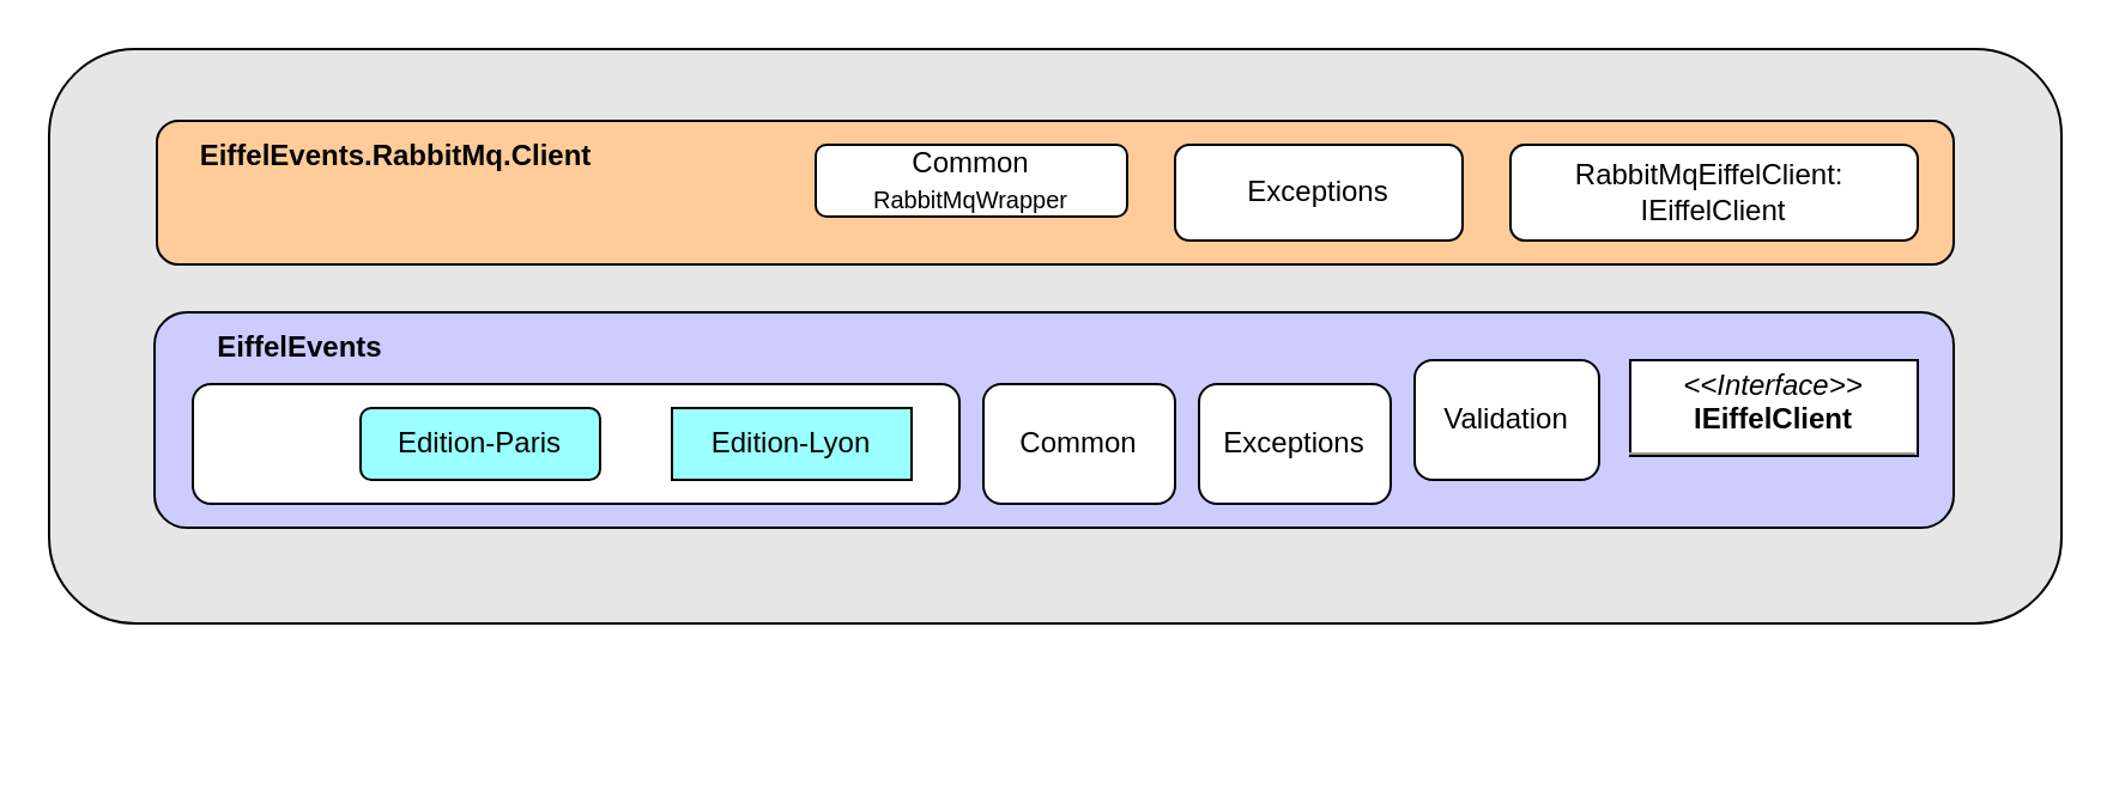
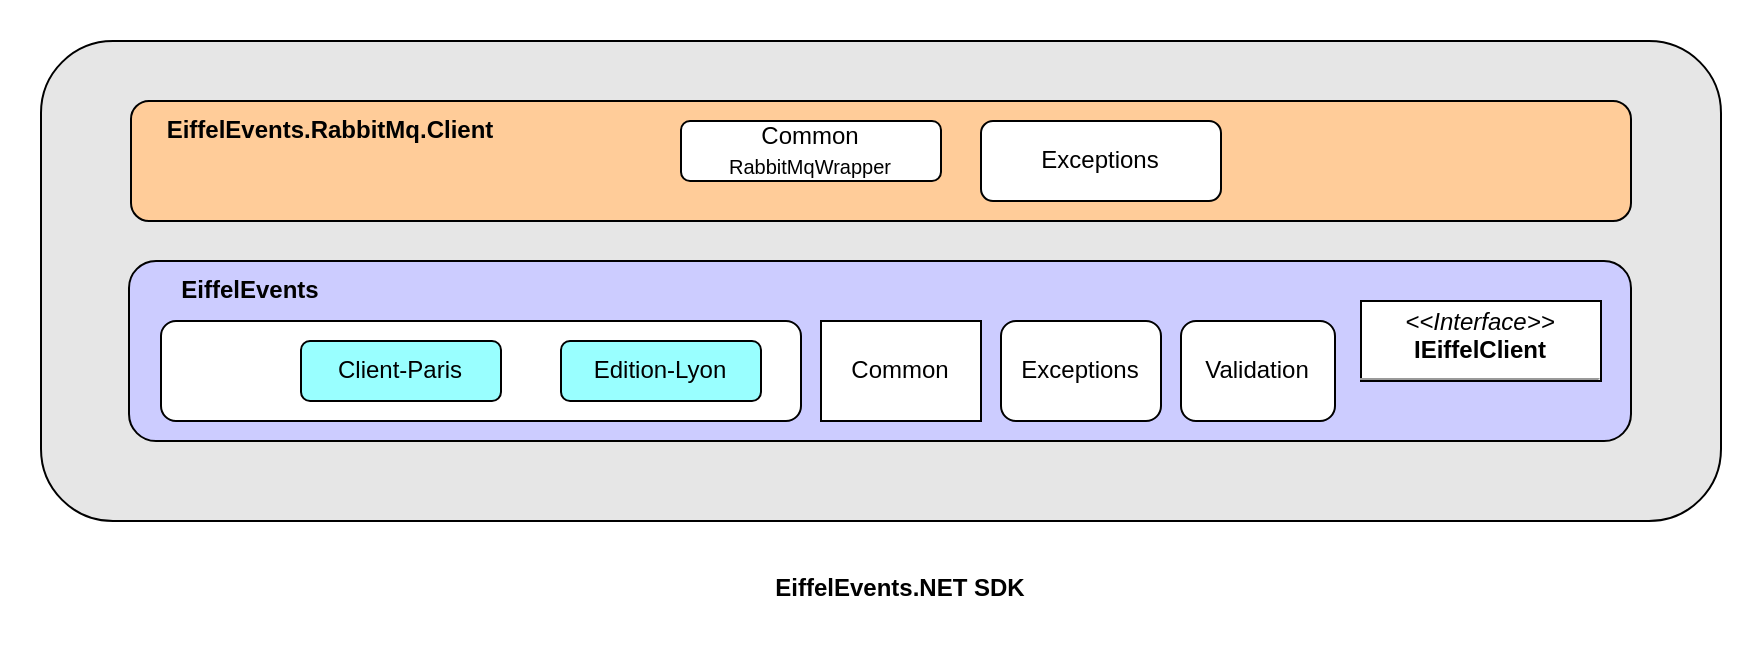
- <mxCell id="12" value="RabbitMqEiffelClient:&amp;nbsp;&lt;br&gt;IEiffelClient" style="rounded=1;whiteSpace=wrap;html=1;" parent="1" vertex="1"><mxGeometry x="630" y="60" width="170" height="40" as="geometry" /></mxCell>
- <mxCell id="9" value="Validation" style="rounded=1;whiteSpace=wrap;html=1;" parent="1" vertex="1"><mxGeometry x="590" y="150" width="77" height="50" as="geometry" /></mxCell>
+ <mxCell id="9" value="Validation" style="rounded=1;whiteSpace=wrap;html=1;" parent="1" vertex="1"><mxGeometry x="590" y="160" width="77" height="50" as="geometry" /></mxCell>
- <mxCell id="14" value="Edition-Paris" style="rounded=1;whiteSpace=wrap;html=1;fillColor=#99FFFF;" parent="1" vertex="1"><mxGeometry x="150" y="170" width="100" height="30" as="geometry" /></mxCell>
+ <mxCell id="14" value="Client-Paris" style="rounded=1;whiteSpace=wrap;html=1;fillColor=#99FFFF;" parent="1" vertex="1"><mxGeometry x="150" y="170" width="100" height="30" as="geometry" /></mxCell>
- <mxCell id="15" value="Edition-Lyon" style="whiteSpace=wrap;html=1;fillColor=#99FFFF;rounded=0;" vertex="1" parent="1"><mxGeometry x="280" y="170" width="100" height="30" as="geometry" /></mxCell>
+ <mxCell id="15" value="Edition-Lyon" style="rounded=1;whiteSpace=wrap;html=1;fillColor=#99FFFF;" vertex="1" parent="1"><mxGeometry x="280" y="170" width="100" height="30" as="geometry" /></mxCell>
- <mxCell id="7" value="Common" style="rounded=1;whiteSpace=wrap;html=1;" parent="1" vertex="1"><mxGeometry x="410" y="160" width="80" height="50" as="geometry" /></mxCell>
+ <mxCell id="7" value="Common" style="whiteSpace=wrap;html=1;rounded=0;" parent="1" vertex="1"><mxGeometry x="410" y="160" width="80" height="50" as="geometry" /></mxCell>
+ <mxCell id="13" value="EiffelEvents.NET SDK" style="text;align=center;fontStyle=1;verticalAlign=middle;spacingLeft=3;spacingRight=3;strokeColor=none;rotatable=0;points=[[0,0.5],[1,0.5]];portConstraint=eastwest;" parent="1" vertex="1"><mxGeometry x="410" y="280" width="80" height="26" as="geometry" /></mxCell>
